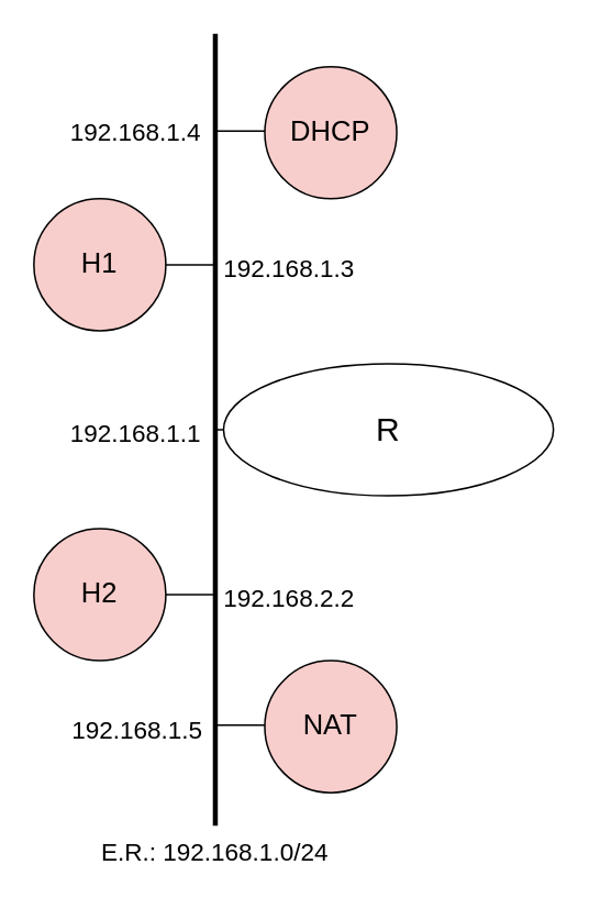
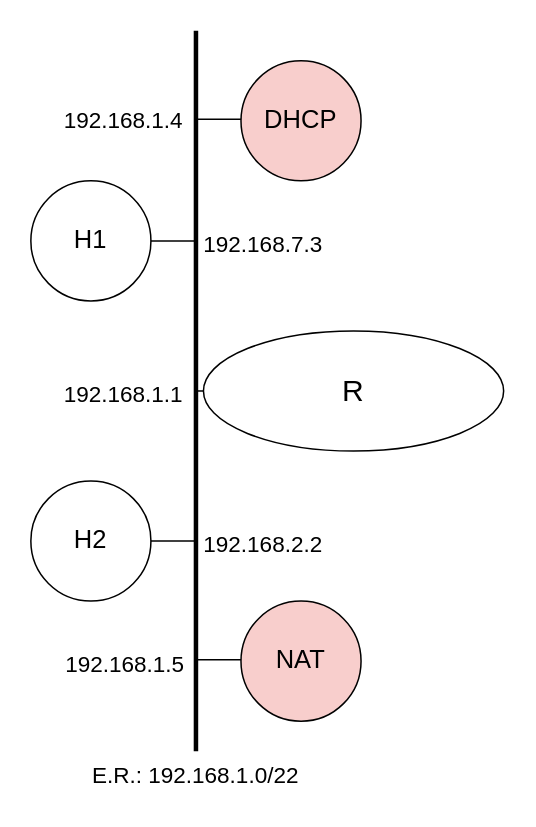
- <mxCell id="3" value="&lt;font style=&quot;font-size: 17px;&quot;&gt;H1&lt;/font&gt;" style="ellipse;whiteSpace=wrap;html=1;aspect=fixed;fillColor=#f8cecc;" vertex="1" parent="1"><mxGeometry x="20" y="120" width="80" height="80" as="geometry" /></mxCell>
+ <mxCell id="3" value="&lt;font style=&quot;font-size: 17px;&quot;&gt;H1&lt;/font&gt;" style="ellipse;whiteSpace=wrap;html=1;aspect=fixed;" vertex="1" parent="1"><mxGeometry x="20" y="120" width="80" height="80" as="geometry" /></mxCell>
- <mxCell id="9" value="&lt;font style=&quot;font-size: 15px;&quot;&gt;192.168.1.3&lt;br&gt;&lt;/font&gt;" style="text;html=1;strokeColor=none;fillColor=none;align=center;verticalAlign=middle;whiteSpace=wrap;rounded=0;fontSize=20;" vertex="1" parent="1"><mxGeometry x="135" y="145" width="80" height="30" as="geometry" /></mxCell>
+ <mxCell id="9" value="&lt;font style=&quot;font-size: 15px;&quot;&gt;192.168.7.3&lt;br&gt;&lt;/font&gt;" style="text;html=1;strokeColor=none;fillColor=none;align=center;verticalAlign=middle;whiteSpace=wrap;rounded=0;fontSize=20;" vertex="1" parent="1"><mxGeometry x="135" y="145" width="80" height="30" as="geometry" /></mxCell>
- <mxCell id="5" value="&lt;font style=&quot;font-size: 17px;&quot;&gt;H2&lt;/font&gt;" style="ellipse;whiteSpace=wrap;html=1;aspect=fixed;fillColor=#f8cecc;" vertex="1" parent="1"><mxGeometry x="20" y="320" width="80" height="80" as="geometry" /></mxCell>
+ <mxCell id="5" value="&lt;font style=&quot;font-size: 17px;&quot;&gt;H2&lt;/font&gt;" style="ellipse;whiteSpace=wrap;html=1;aspect=fixed;" vertex="1" parent="1"><mxGeometry x="20" y="320" width="80" height="80" as="geometry" /></mxCell>
- <mxCell id="12" value="&lt;font style=&quot;font-size: 15px;&quot;&gt;E.R.: 192.168.1.0/24&lt;br&gt;&lt;/font&gt;" style="text;html=1;strokeColor=none;fillColor=none;align=center;verticalAlign=middle;whiteSpace=wrap;rounded=0;fontSize=20;" vertex="1" parent="1"><mxGeometry x="60" y="499" width="140" height="30" as="geometry" /></mxCell>
+ <mxCell id="12" value="&lt;font style=&quot;font-size: 15px;&quot;&gt;E.R.: 192.168.1.0/22&lt;br&gt;&lt;/font&gt;" style="text;html=1;strokeColor=none;fillColor=none;align=center;verticalAlign=middle;whiteSpace=wrap;rounded=0;fontSize=20;" vertex="1" parent="1"><mxGeometry x="60" y="499" width="140" height="30" as="geometry" /></mxCell>
